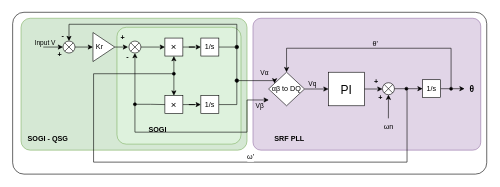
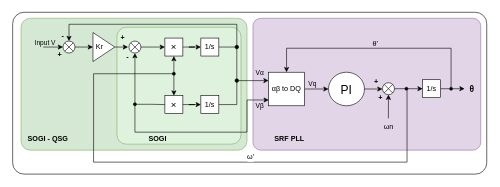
- <mxCell id="14" value="αβ to DQ" style="rhombus;whiteSpace=wrap;html=1;" parent="1" vertex="1"><mxGeometry x="447" y="120" width="60" height="56" as="geometry" /></mxCell>
+ <mxCell id="14" value="αβ to DQ" style="whiteSpace=wrap;html=1;" parent="1" vertex="1"><mxGeometry x="447" y="120" width="60" height="56" as="geometry" /></mxCell>
- <mxCell id="15" value="&lt;font style=&quot;font-size: 20px;&quot;&gt;PI&lt;/font&gt;" style="whiteSpace=wrap;html=1;" parent="1" vertex="1"><mxGeometry x="547" y="120" width="60" height="56" as="geometry" /></mxCell>
+ <mxCell id="15" value="&lt;font style=&quot;font-size: 20px;&quot;&gt;PI&lt;/font&gt;" style="ellipse;whiteSpace=wrap;html=1;" parent="1" vertex="1"><mxGeometry x="547" y="120" width="60" height="56" as="geometry" /></mxCell>
- <mxCell id="60" value="SOGI" style="text;html=1;align=center;verticalAlign=middle;whiteSpace=wrap;rounded=0;fontStyle=1" parent="1" vertex="1"><mxGeometry x="226.5" y="207.25" width="70" height="17.75" as="geometry" /></mxCell>
+ <mxCell id="60" value="SOGI" style="text;html=1;align=center;verticalAlign=middle;whiteSpace=wrap;rounded=0;fontStyle=1" parent="1" vertex="1"><mxGeometry x="226.5" y="222.25" width="70" height="17.75" as="geometry" /></mxCell>
